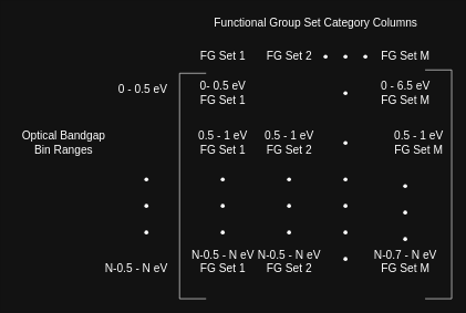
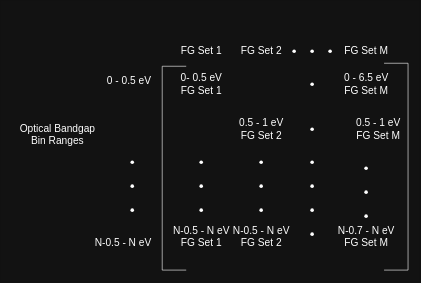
- <mxCell id="34" value="Functional Group Set Category Columns" style="text;html=1;align=center;verticalAlign=middle;resizable=0;points=[];autosize=1;strokeColor=none;fillColor=none;fontSize=17;fontColor=#FFFFFF;" vertex="1" parent="1"><mxGeometry x="310" y="20" width="330" height="30" as="geometry" /></mxCell>
- <mxCell id="35" value="Optical Bandgap &lt;br&gt;Bin Ranges" style="text;html=1;align=center;verticalAlign=middle;resizable=0;points=[];autosize=1;strokeColor=none;fillColor=none;fontSize=17;fontColor=#FFFFFF;" vertex="1" parent="1"><mxGeometry x="20" y="190" width="150" height="50" as="geometry" /></mxCell>
+ <mxCell id="35" value="Optical Bandgap &lt;br&gt;Bin Ranges" style="text;html=1;align=center;verticalAlign=middle;resizable=0;points=[];autosize=1;strokeColor=none;fillColor=none;fontSize=17;fontColor=#FFFFFF;" vertex="1" parent="1"><mxGeometry x="20" y="200" width="150" height="50" as="geometry" /></mxCell>
- <mxCell id="12" value="0.5 - 1 eV&lt;br&gt;FG Set 1" style="text;html=1;align=center;verticalAlign=middle;resizable=0;points=[];autosize=1;strokeColor=none;fillColor=none;fontSize=17;fontColor=#FFFFFF;" vertex="1" parent="1"><mxGeometry x="285" y="190" width="100" height="50" as="geometry" /></mxCell>
